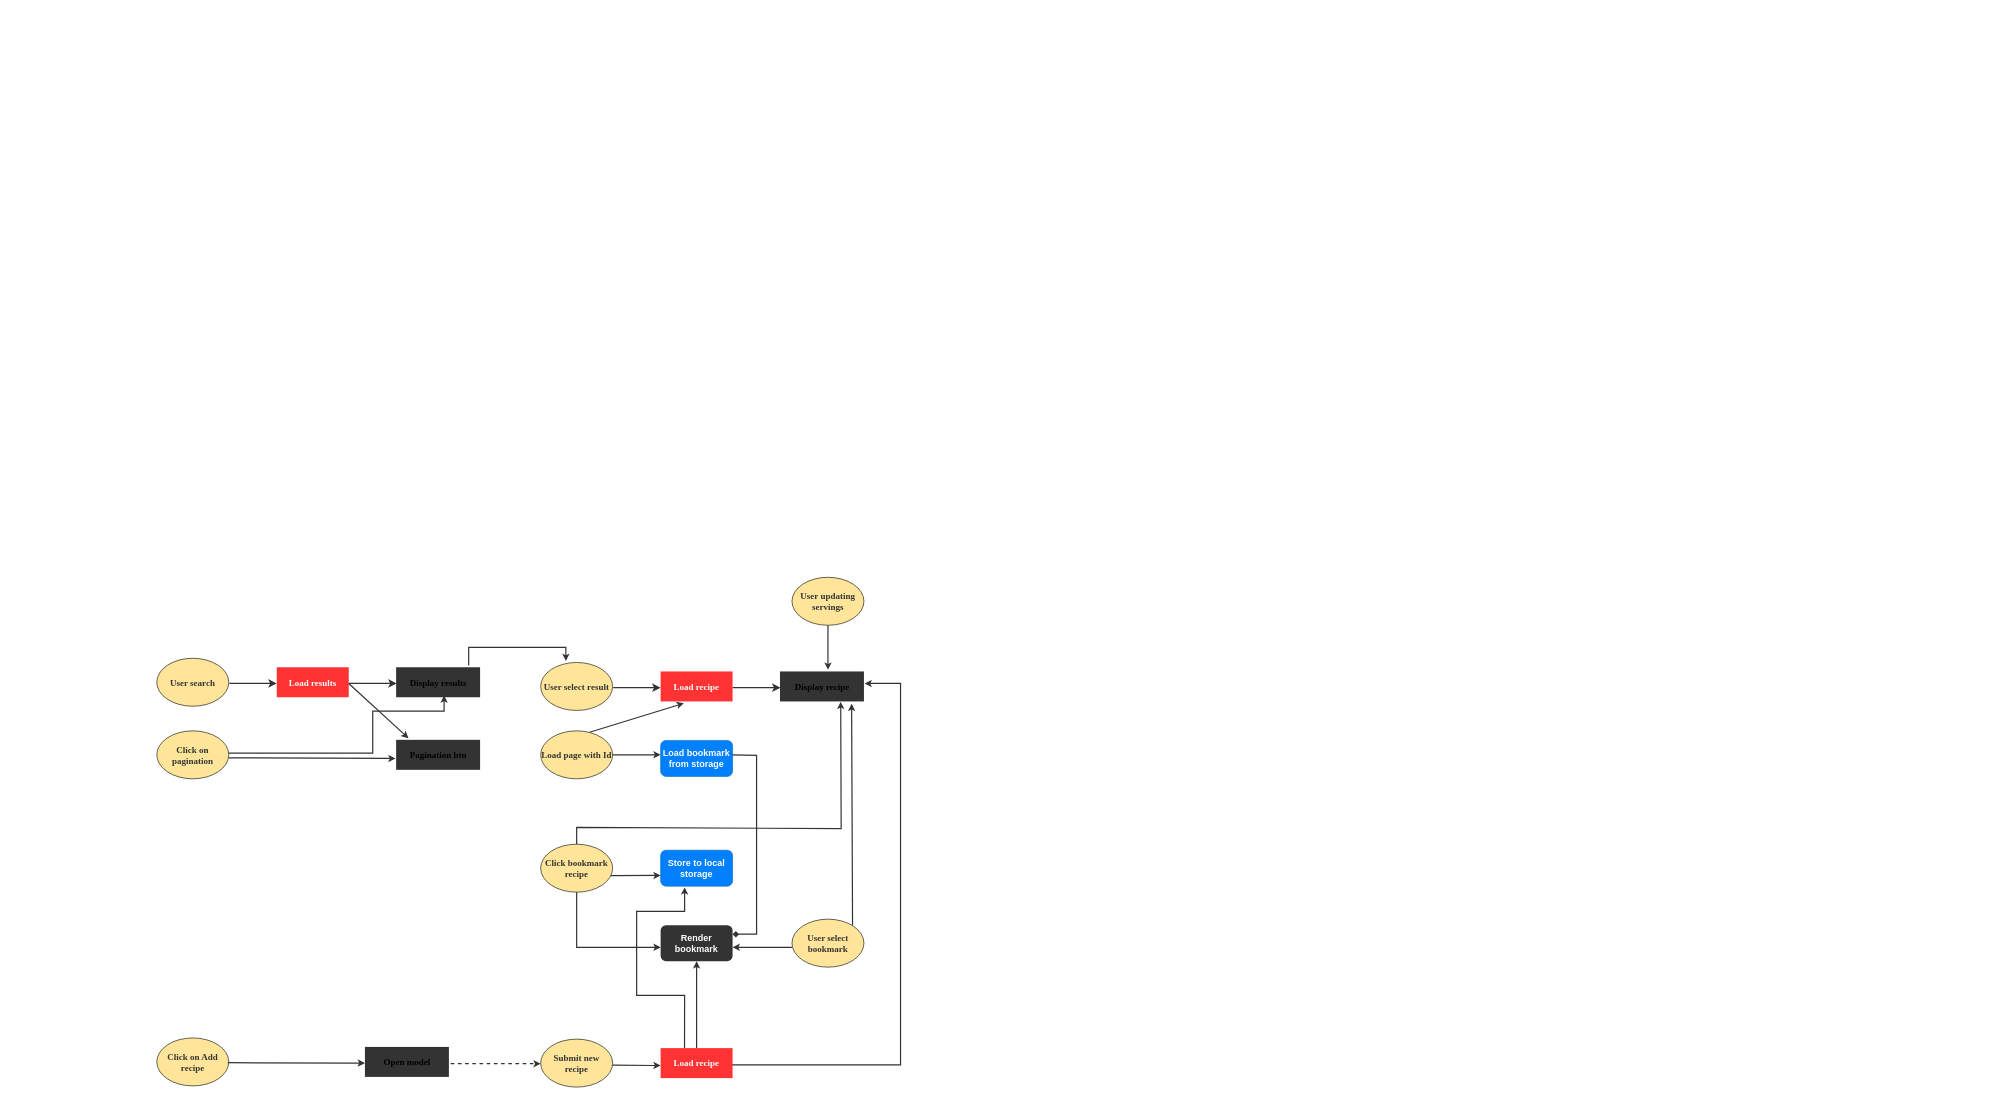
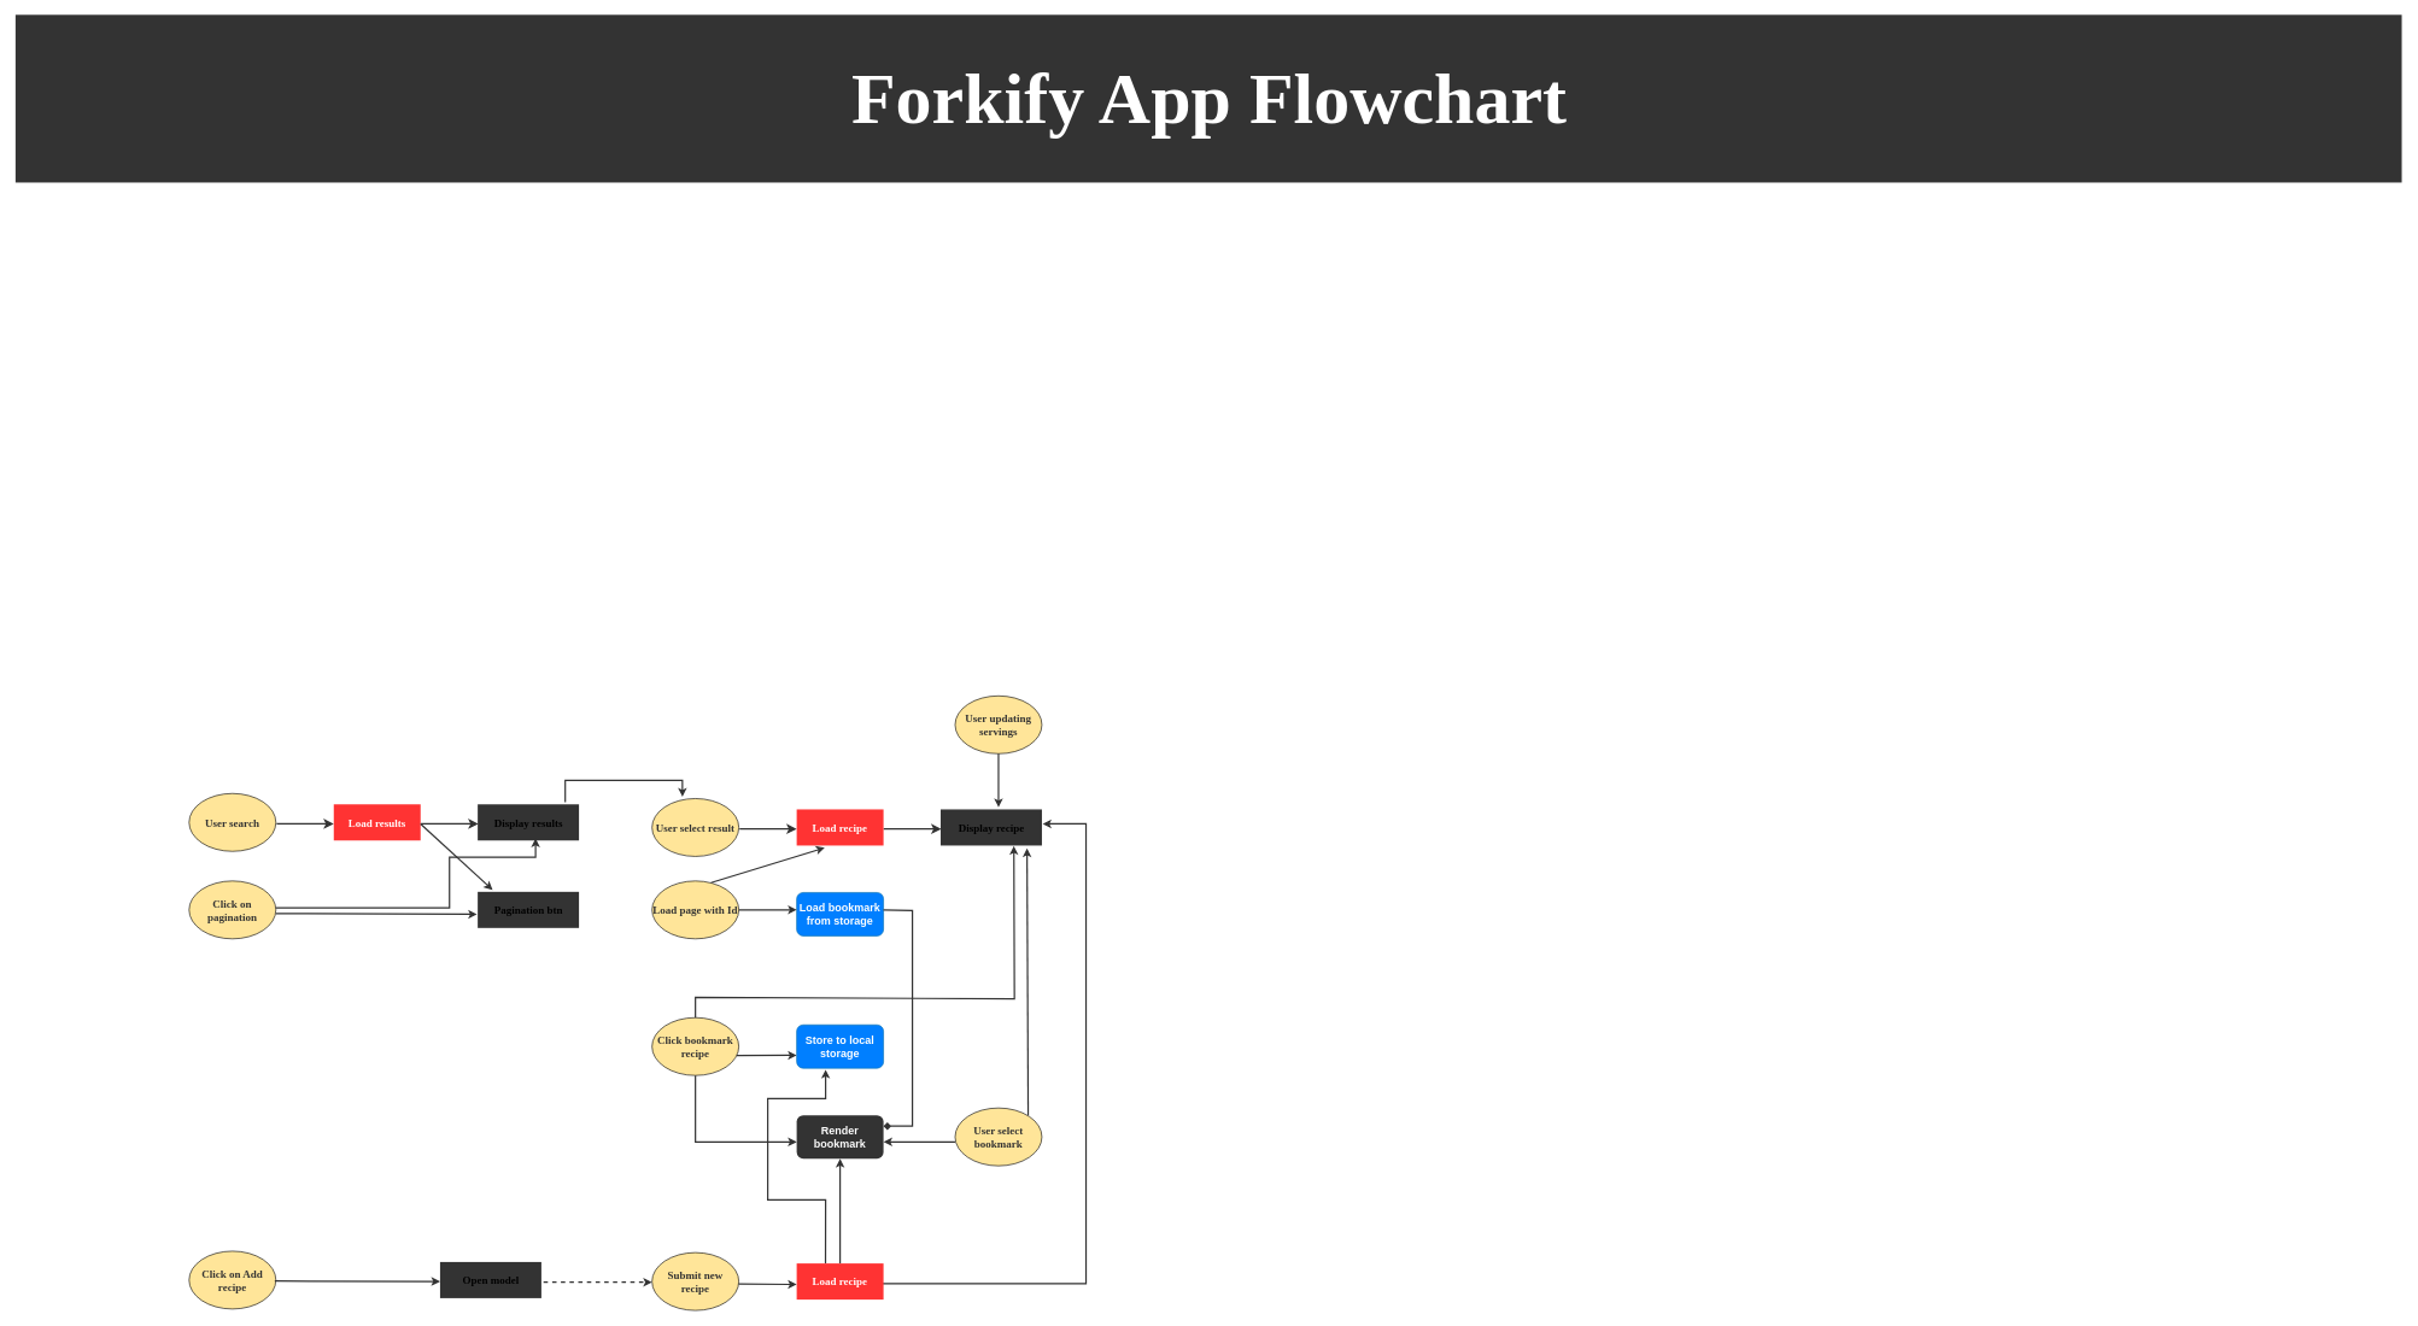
+ <mxCell id="20" value="&lt;font style=&quot;font-size: 100px;&quot;&gt;&lt;b&gt;Forkify App Flowchart&lt;/b&gt;&lt;/font&gt;" style="rounded=0;html=1;fontFamily=Verdana;fontSize=15;fontColor=#fff;fillColor=#333333;strokeColor=none;" parent="1" vertex="1"><mxGeometry y="20" width="3299" height="232" as="geometry" x="20" /></mxCell>
